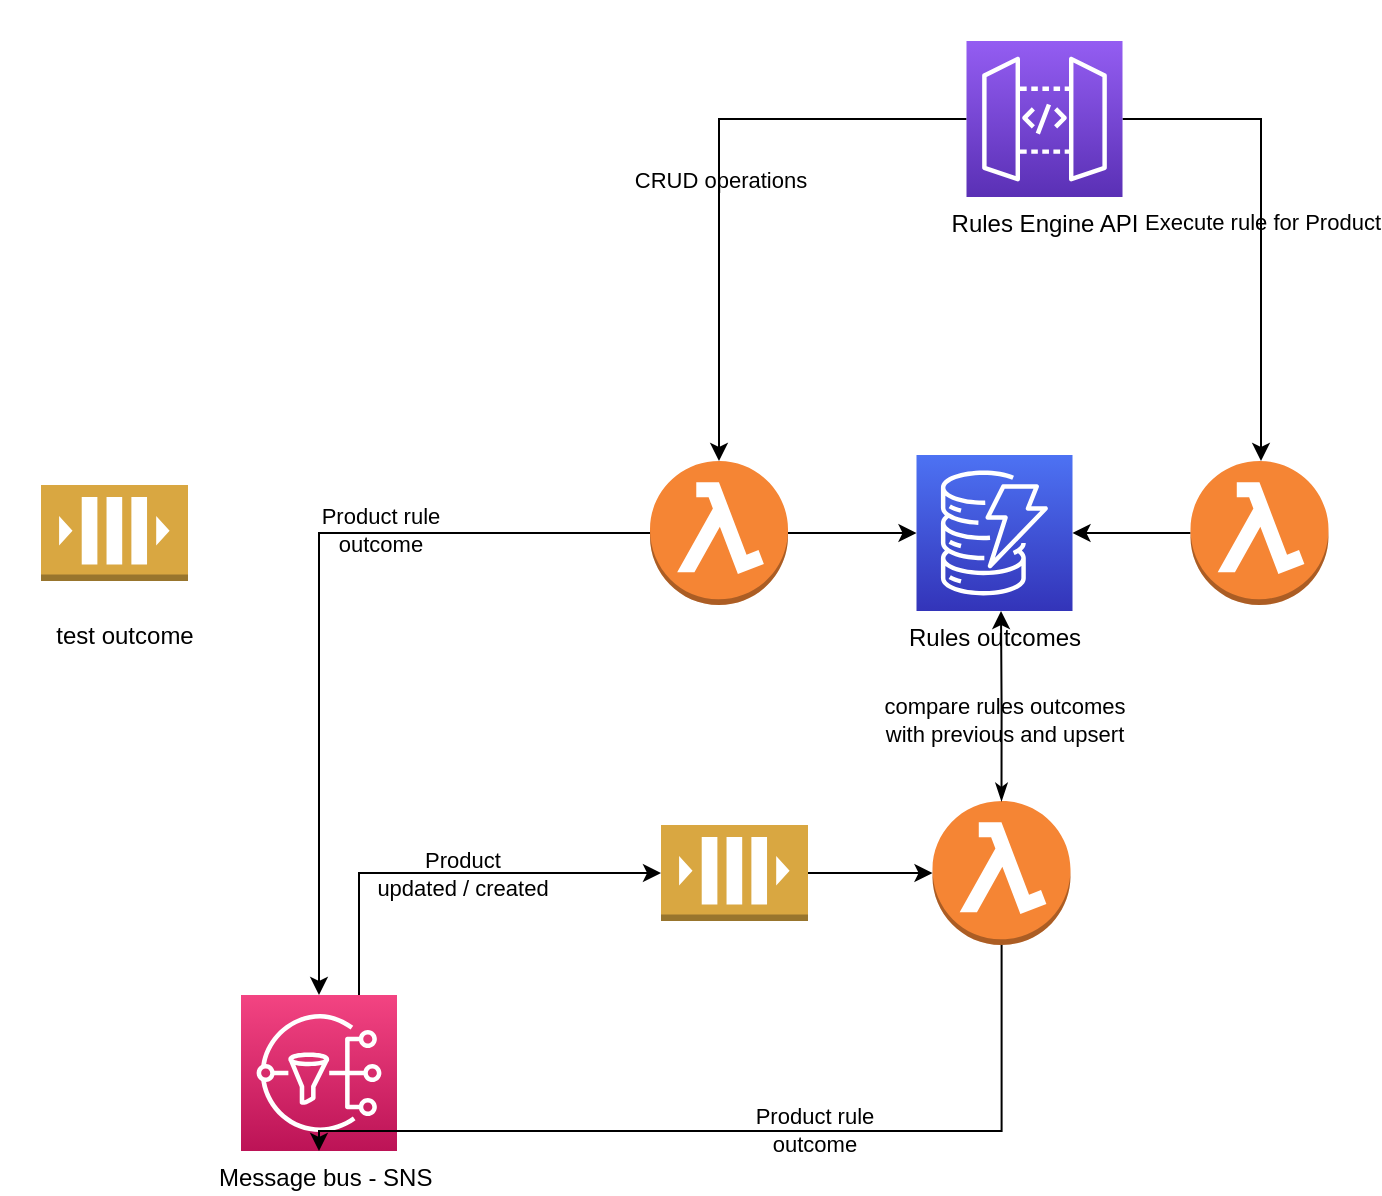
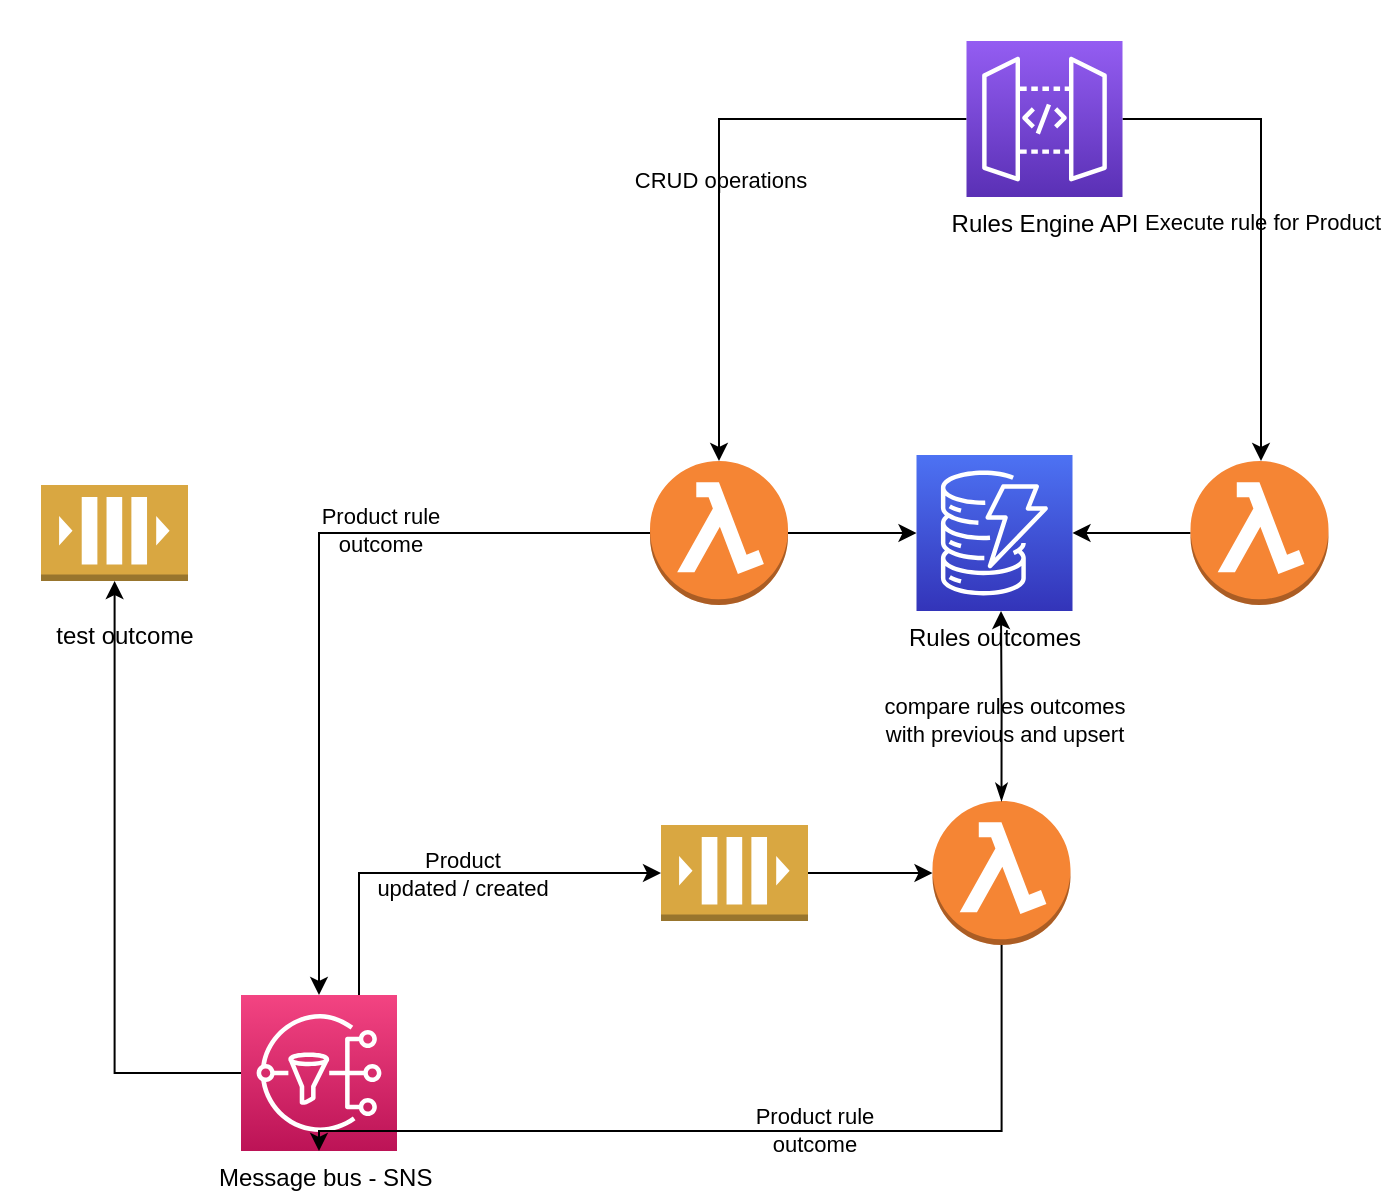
+ <mxCell id="10" style="edgeStyle=orthogonalEdgeStyle;rounded=0;orthogonalLoop=1;jettySize=auto;html=1;startArrow=none;startFill=0;strokeColor=#000000;" parent="1" source="11" target="25" edge="1"><mxGeometry relative="1" as="geometry"><mxPoint x="50" y="305" as="targetPoint" /></mxGeometry></mxCell>
